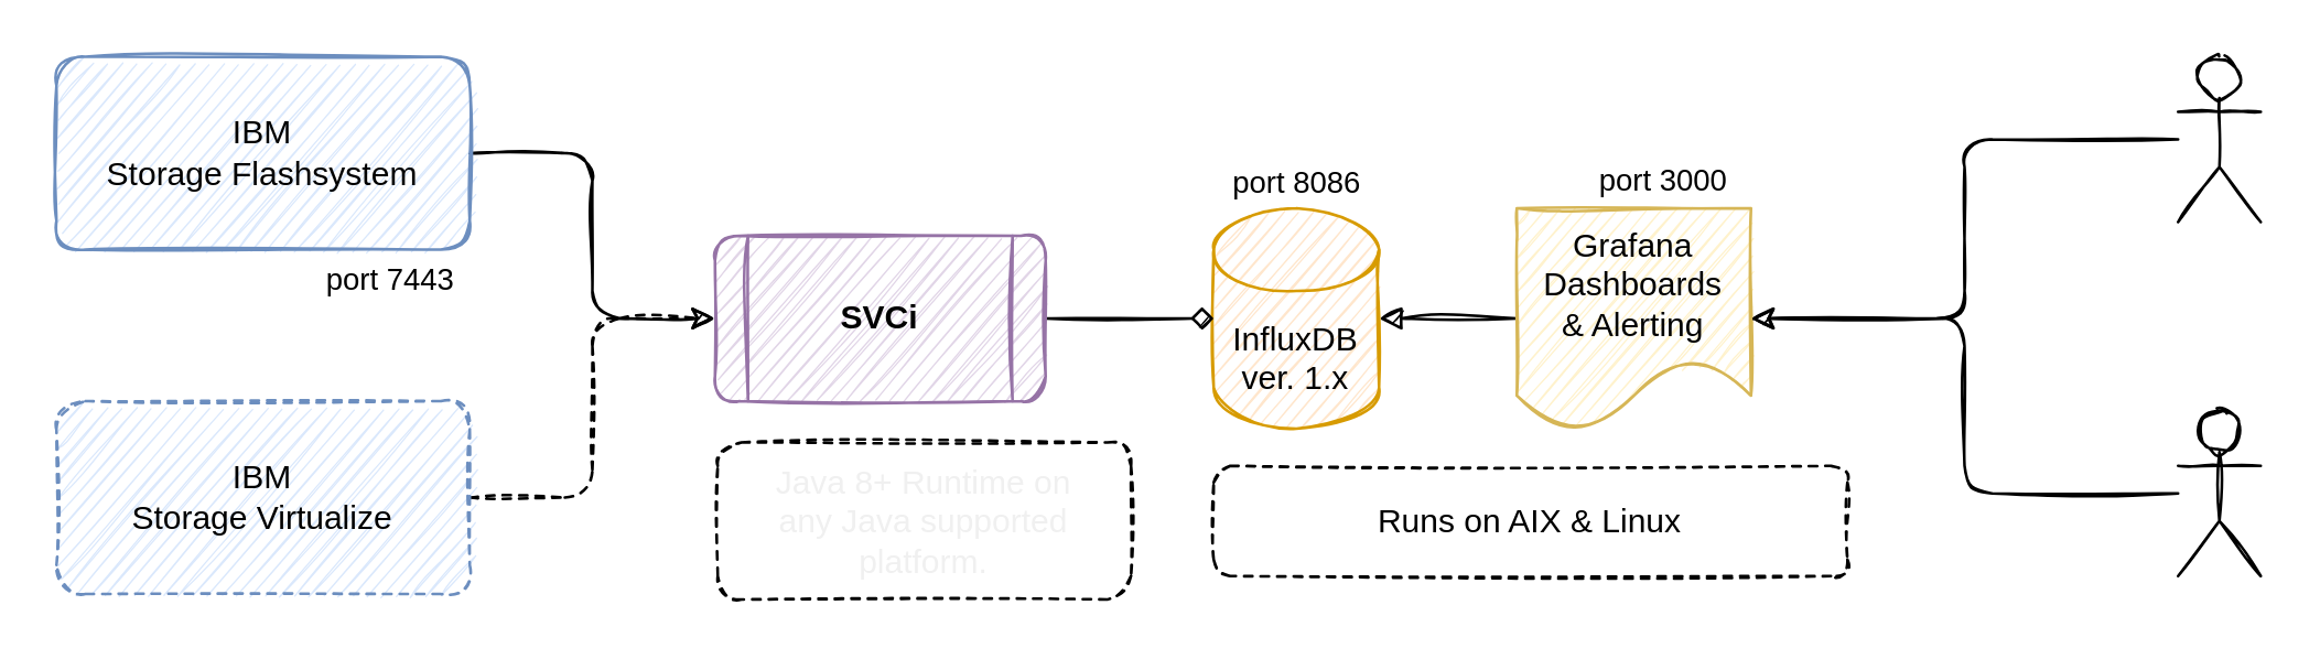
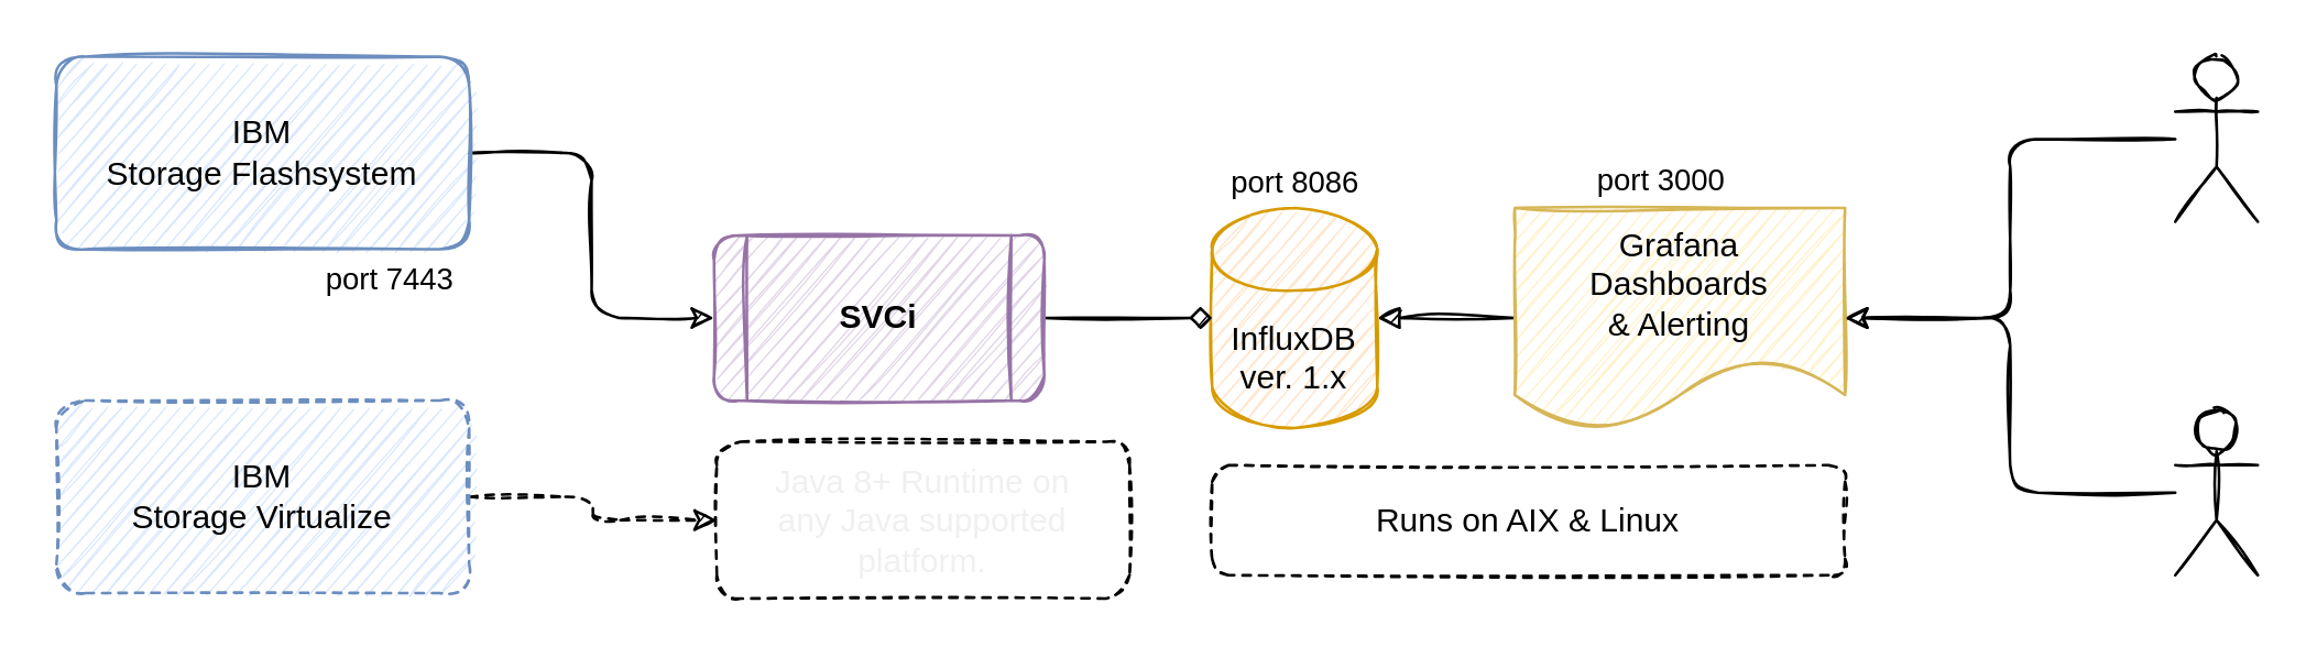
- <mxCell id="6" value="&lt;div&gt;Grafana&lt;/div&gt;&lt;div&gt;Dashboards&lt;/div&gt;&lt;div&gt;&amp;amp; Alerting&lt;br&gt;&lt;/div&gt;" style="shape=document;whiteSpace=wrap;html=1;boundedLbl=1;fillColor=#fff2cc;strokeColor=#d6b656;sketch=1;" parent="1" vertex="1"><mxGeometry x="550" y="75" width="85" height="80" as="geometry" /></mxCell>
+ <mxCell id="6" value="&lt;div&gt;Grafana&lt;/div&gt;&lt;div&gt;Dashboards&lt;/div&gt;&lt;div&gt;&amp;amp; Alerting&lt;br&gt;&lt;/div&gt;" style="shape=document;whiteSpace=wrap;html=1;boundedLbl=1;fillColor=#fff2cc;strokeColor=#d6b656;sketch=1;" parent="1" vertex="1"><mxGeometry x="550" y="75" width="120" height="80" as="geometry" /></mxCell>
- <mxCell id="10" style="edgeStyle=orthogonalEdgeStyle;rounded=1;orthogonalLoop=1;jettySize=auto;html=1;dashed=1;sketch=1;startArrow=none;startFill=0;endArrow=classic;endFill=1;" parent="1" source="11" target="5" edge="1"><mxGeometry relative="1" as="geometry" /></mxCell>
+ <mxCell id="10" style="edgeStyle=orthogonalEdgeStyle;rounded=1;orthogonalLoop=1;jettySize=auto;html=1;dashed=1;sketch=1;startArrow=none;startFill=0;endArrow=classic;endFill=1;" parent="1" source="11" target="13" edge="1"><mxGeometry relative="1" as="geometry" /></mxCell>
